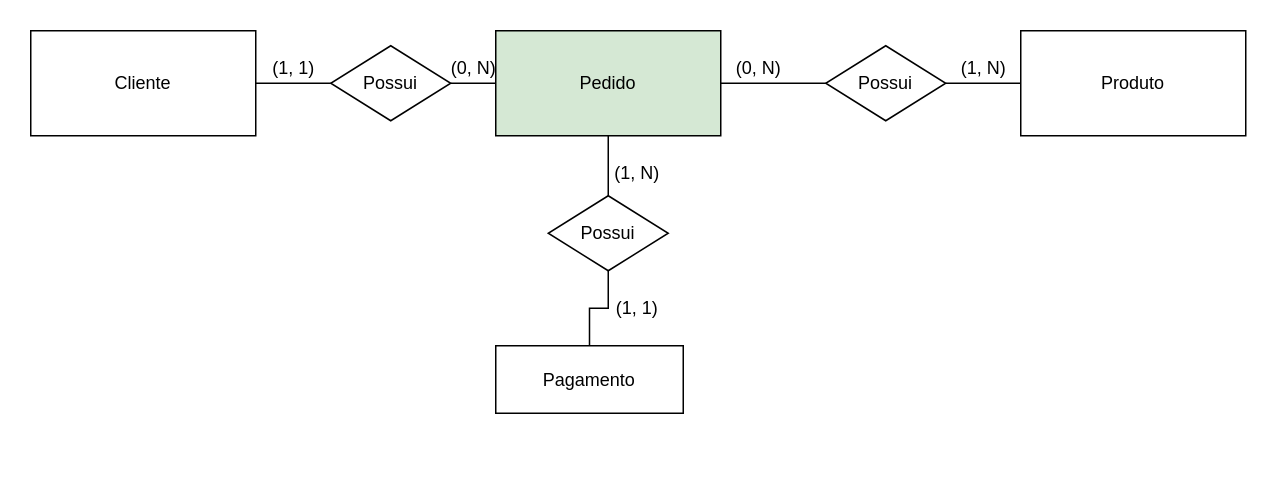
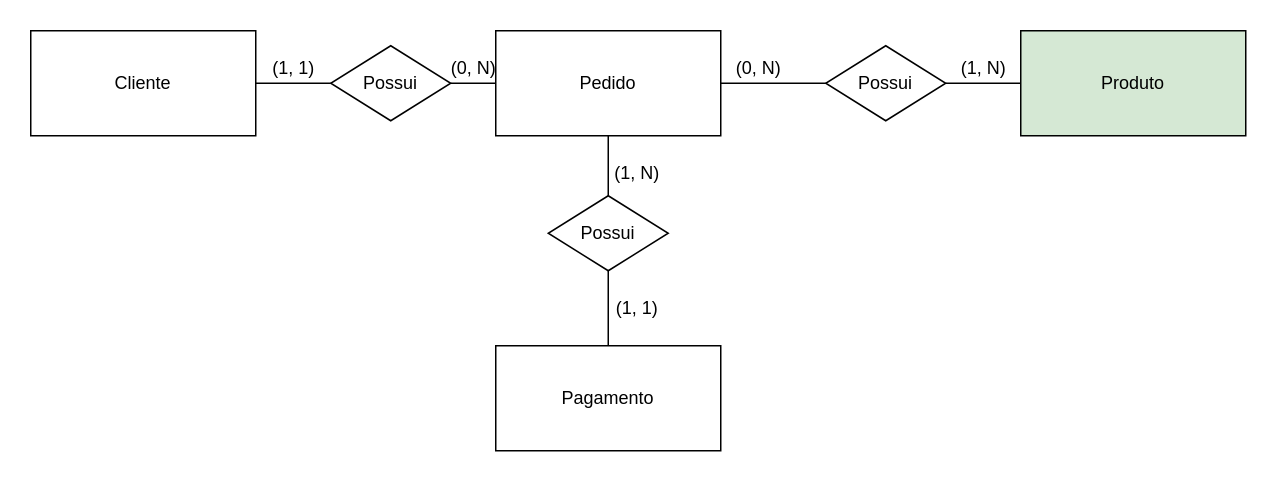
- <mxCell id="5" value="Pedido" style="whiteSpace=wrap;html=1;align=center;fillColor=#d5e8d4;" vertex="1" parent="1"><mxGeometry x="330" y="20" width="150" height="70" as="geometry" /></mxCell>
+ <mxCell id="5" value="Pedido" style="whiteSpace=wrap;html=1;align=center;" vertex="1" parent="1"><mxGeometry x="330" y="20" width="150" height="70" as="geometry" /></mxCell>
- <mxCell id="3" value="Produto" style="whiteSpace=wrap;html=1;align=center;" vertex="1" parent="1"><mxGeometry x="680" y="20" width="150" height="70" as="geometry" /></mxCell>
+ <mxCell id="3" value="Produto" style="whiteSpace=wrap;html=1;align=center;fillColor=#d5e8d4;" vertex="1" parent="1"><mxGeometry x="680" y="20" width="150" height="70" as="geometry" /></mxCell>
- <mxCell id="6" value="Pagamento" style="whiteSpace=wrap;html=1;align=center;" vertex="1" parent="1"><mxGeometry x="330" y="230" width="125" height="45" as="geometry" /></mxCell>
+ <mxCell id="6" value="Pagamento" style="whiteSpace=wrap;html=1;align=center;" vertex="1" parent="1"><mxGeometry x="330" y="230" width="150" height="70" as="geometry" /></mxCell>
